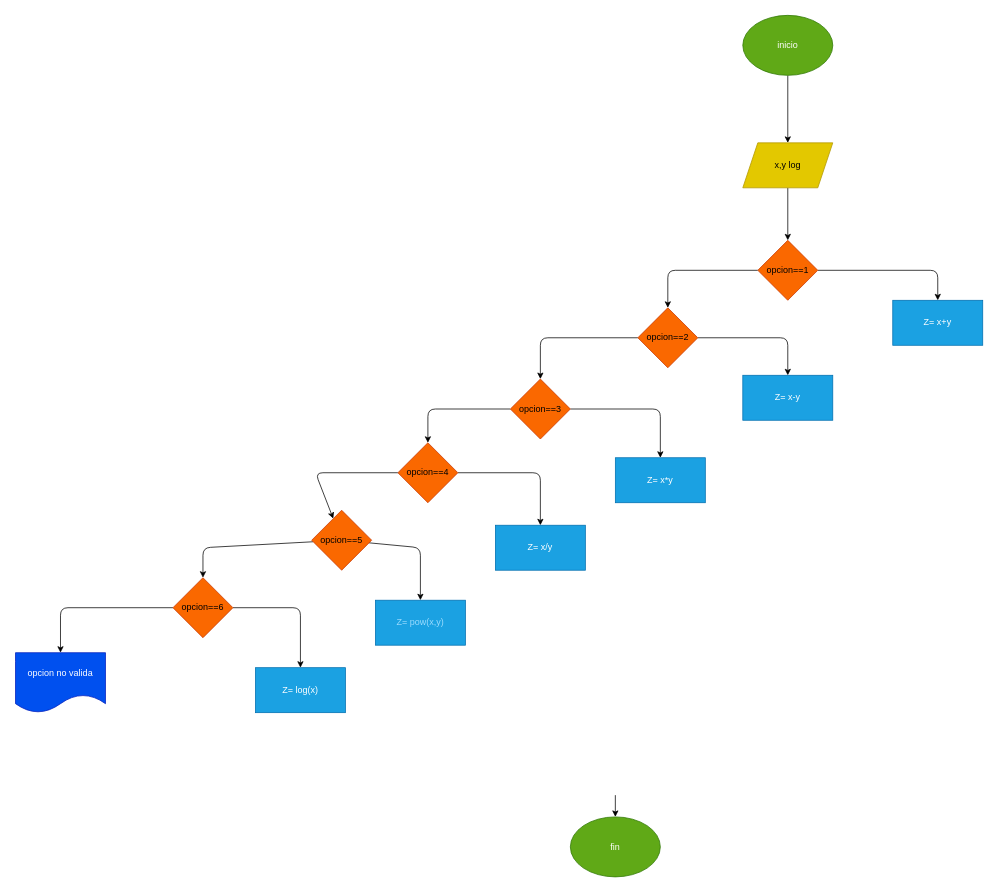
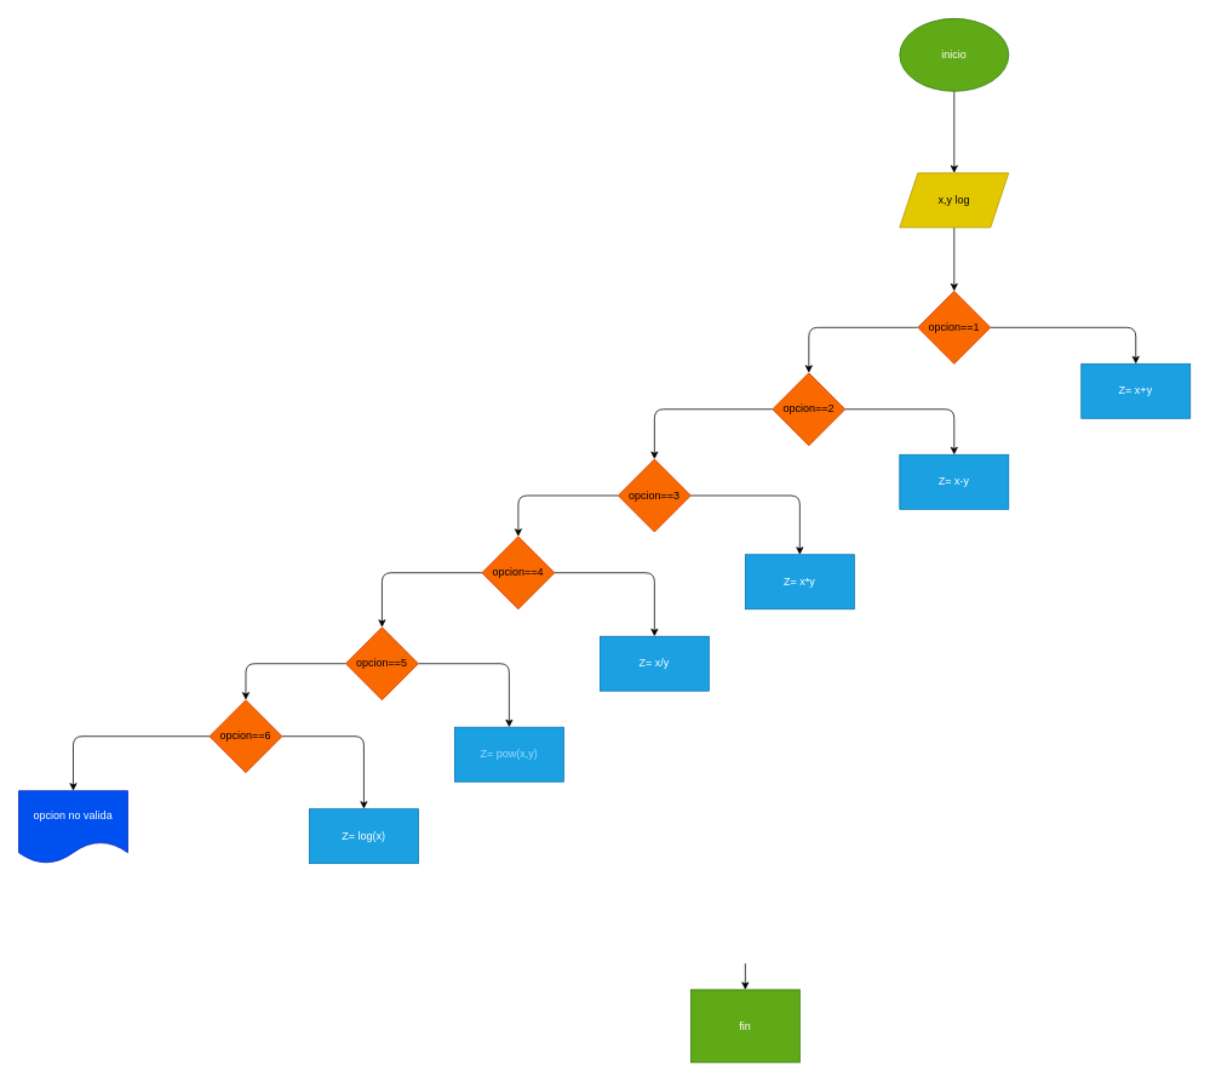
- <mxCell id="24" value="opcion==5" style="rhombus;whiteSpace=wrap;html=1;fillColor=#fa6800;fontColor=#000000;strokeColor=#C73500;" parent="1" vertex="1"><mxGeometry x="415" y="680" width="80" height="80" as="geometry" /></mxCell>
+ <mxCell id="24" value="opcion==5" style="rhombus;whiteSpace=wrap;html=1;fillColor=#fa6800;fontColor=#000000;strokeColor=#C73500;" parent="1" vertex="1"><mxGeometry x="380" y="690" width="80" height="80" as="geometry" /></mxCell>
- <mxCell id="31" value="fin" style="ellipse;whiteSpace=wrap;html=1;fillColor=#60a917;fontColor=#ffffff;strokeColor=#2D7600;" vertex="1" parent="1"><mxGeometry x="760" y="1089" width="120" height="80" as="geometry" /></mxCell>
+ <mxCell id="31" value="fin" style="whiteSpace=wrap;html=1;fillColor=#60a917;fontColor=#ffffff;strokeColor=#2D7600;rounded=0;" vertex="1" parent="1"><mxGeometry x="760" y="1089" width="120" height="80" as="geometry" /></mxCell>
